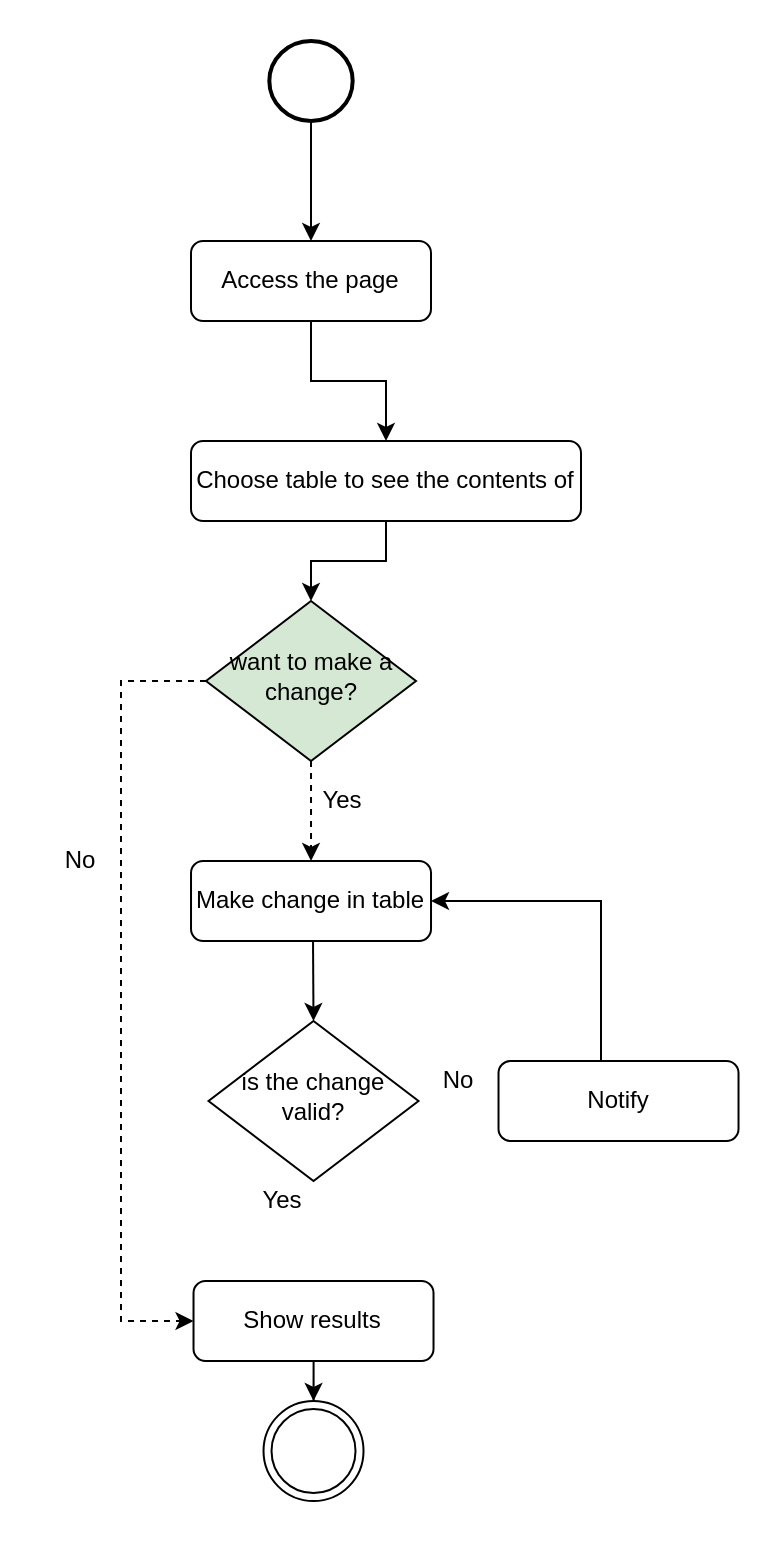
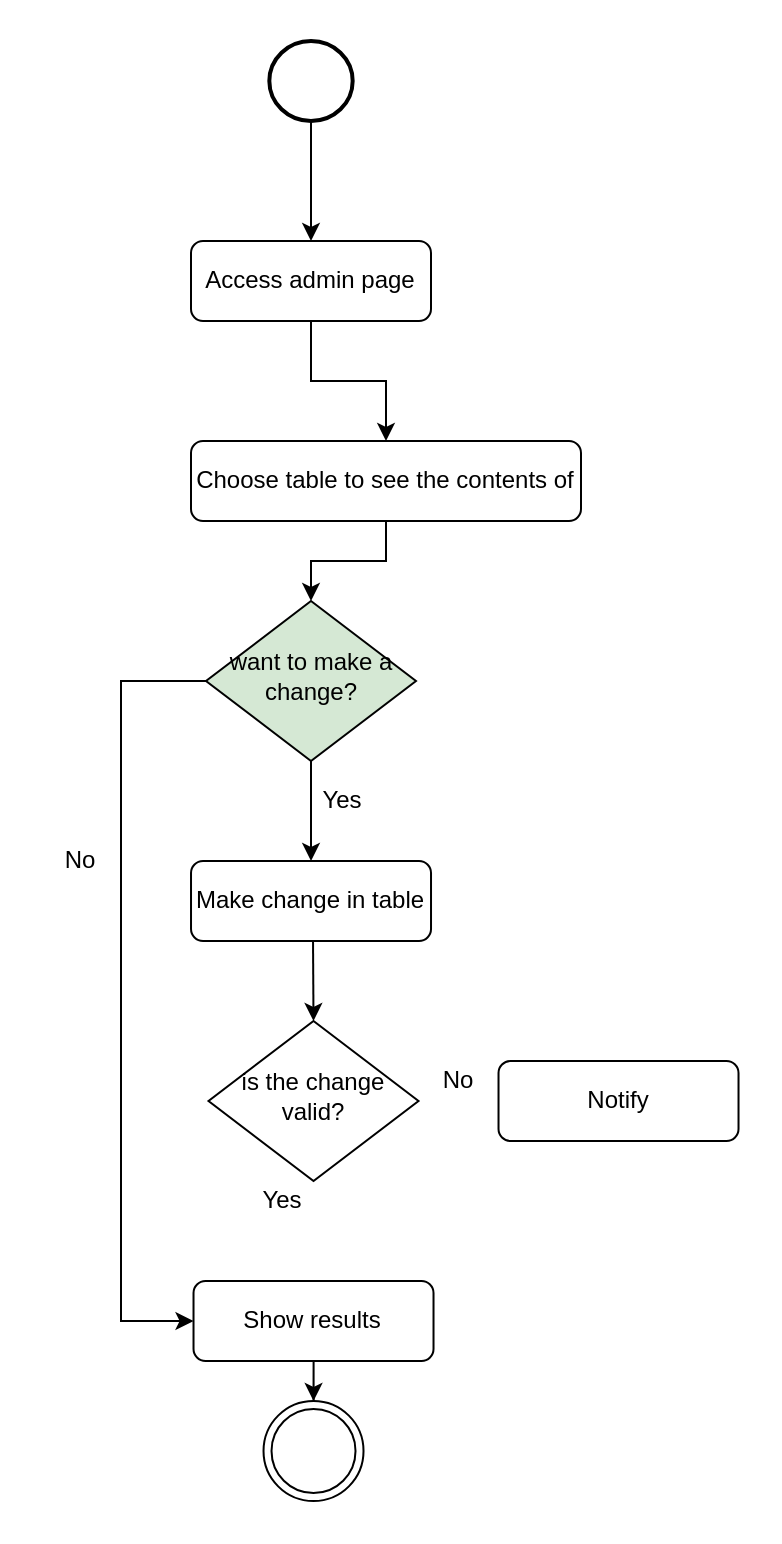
- <mxCell id="7" value="Access the page" style="rounded=1;whiteSpace=wrap;html=1;fontSize=12;glass=0;strokeWidth=1;shadow=0;" parent="1" vertex="1"><mxGeometry x="95" y="120" width="120" height="40" as="geometry" /></mxCell>
+ <mxCell id="7" value="Access admin page" style="rounded=1;whiteSpace=wrap;html=1;fontSize=12;glass=0;strokeWidth=1;shadow=0;" parent="1" vertex="1"><mxGeometry x="95" y="120" width="120" height="40" as="geometry" /></mxCell>
- <mxCell id="19" style="edgeStyle=orthogonalEdgeStyle;rounded=0;orthogonalLoop=1;jettySize=auto;html=1;entryX=0.5;entryY=0;entryDx=0;entryDy=0;dashed=1;" edge="1" parent="1" source="21" target="10"><mxGeometry relative="1" as="geometry" /></mxCell>
+ <mxCell id="19" style="edgeStyle=orthogonalEdgeStyle;rounded=0;orthogonalLoop=1;jettySize=auto;html=1;entryX=0.5;entryY=0;entryDx=0;entryDy=0;" edge="1" parent="1" source="21" target="10"><mxGeometry relative="1" as="geometry" /></mxCell>
- <mxCell id="12" style="edgeStyle=orthogonalEdgeStyle;rounded=0;orthogonalLoop=1;jettySize=auto;html=1;entryX=1;entryY=0.5;entryDx=0;entryDy=0;" edge="1" parent="1" source="13" target="10"><mxGeometry relative="1" as="geometry"><Array as="points"><mxPoint x="300.01" y="450" /></Array></mxGeometry></mxCell>
- <mxCell id="20" style="edgeStyle=orthogonalEdgeStyle;rounded=0;orthogonalLoop=1;jettySize=auto;html=1;entryX=0;entryY=0.5;entryDx=0;entryDy=0;dashed=1;" edge="1" parent="1" source="21" target="15"><mxGeometry relative="1" as="geometry"><Array as="points"><mxPoint x="60" y="340" /><mxPoint x="60" y="660" /></Array></mxGeometry></mxCell>
+ <mxCell id="20" style="edgeStyle=orthogonalEdgeStyle;rounded=0;orthogonalLoop=1;jettySize=auto;html=1;entryX=0;entryY=0.5;entryDx=0;entryDy=0;" edge="1" parent="1" source="21" target="15"><mxGeometry relative="1" as="geometry"><Array as="points"><mxPoint x="60" y="340" /><mxPoint x="60" y="660" /></Array></mxGeometry></mxCell>
